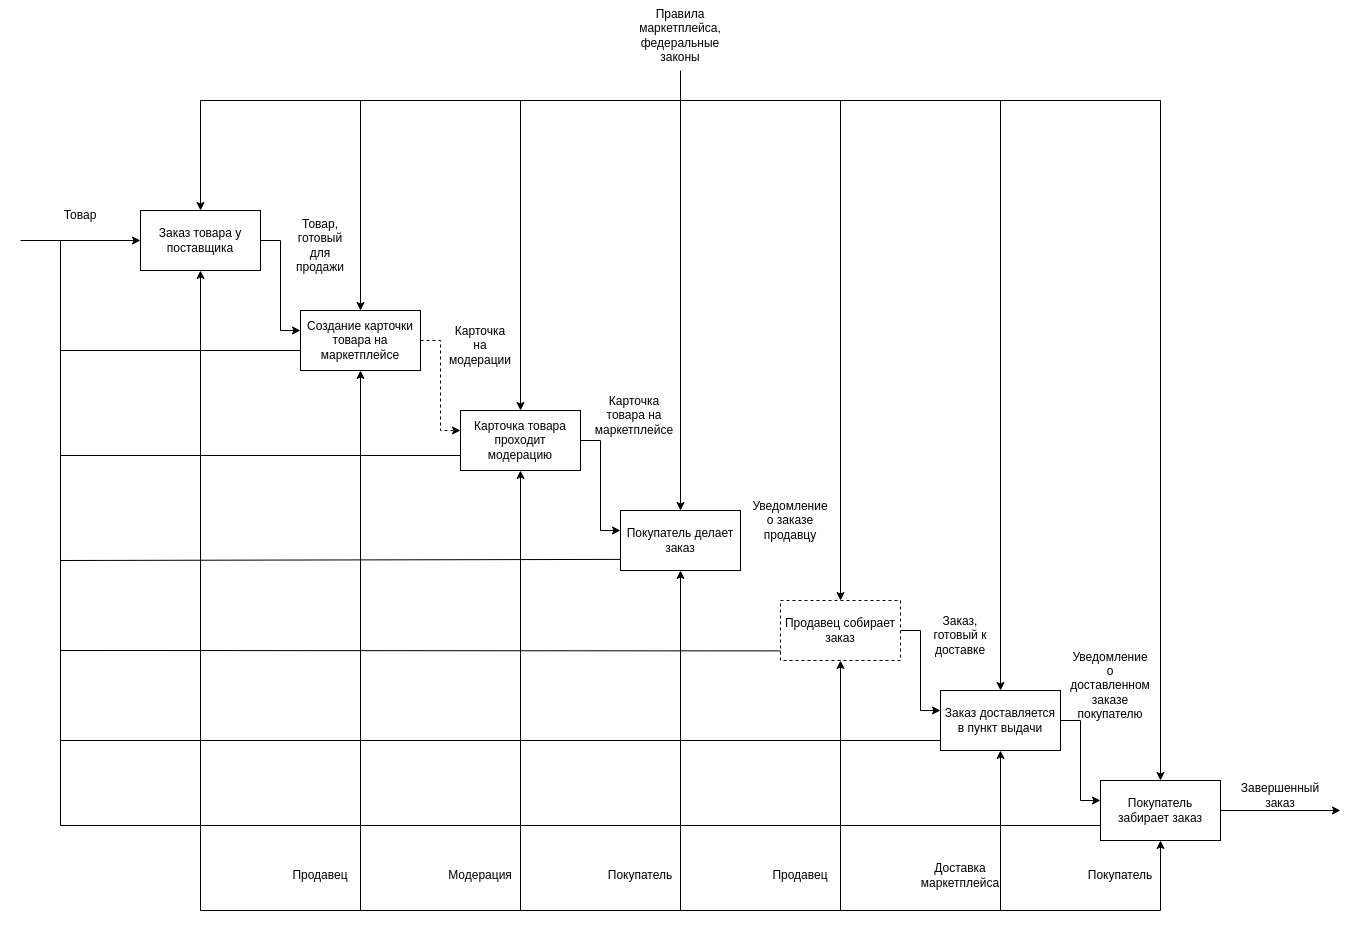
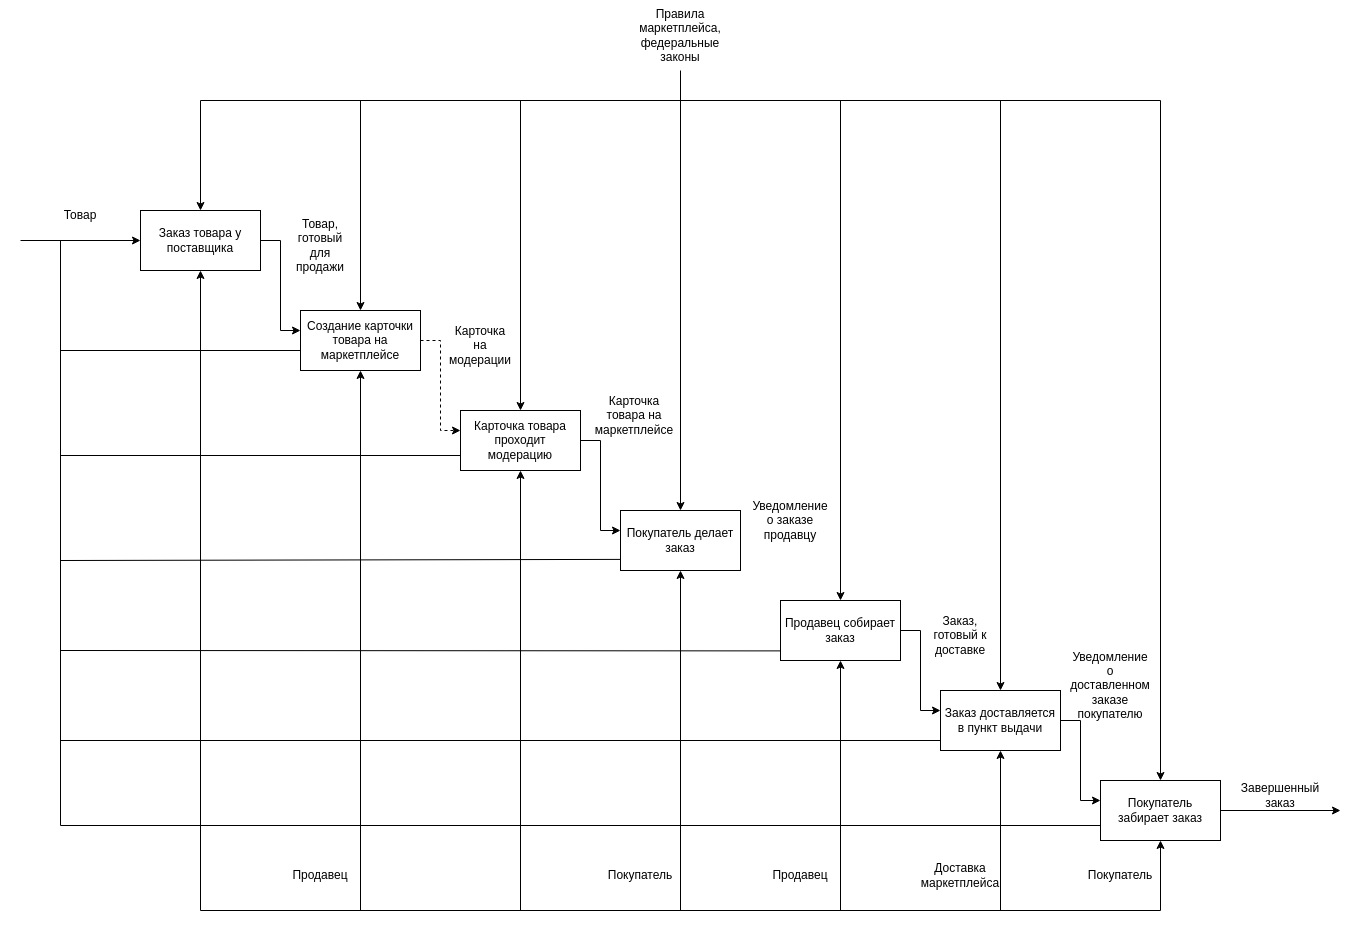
- <mxCell id="10" value="Продавец собирает заказ" style="rounded=0;whiteSpace=wrap;html=1;dashed=1;" parent="1" vertex="1"><mxGeometry x="780" y="600" width="120" height="60" as="geometry" /></mxCell>
+ <mxCell id="10" value="Продавец собирает заказ" style="rounded=0;whiteSpace=wrap;html=1;" parent="1" vertex="1"><mxGeometry x="780" y="600" width="120" height="60" as="geometry" /></mxCell>
- <mxCell id="30" value="Модерация" style="text;html=1;strokeColor=none;fillColor=none;align=center;verticalAlign=middle;whiteSpace=wrap;rounded=0;" parent="1" vertex="1"><mxGeometry x="450" y="860" width="60" height="30" as="geometry" /></mxCell>
